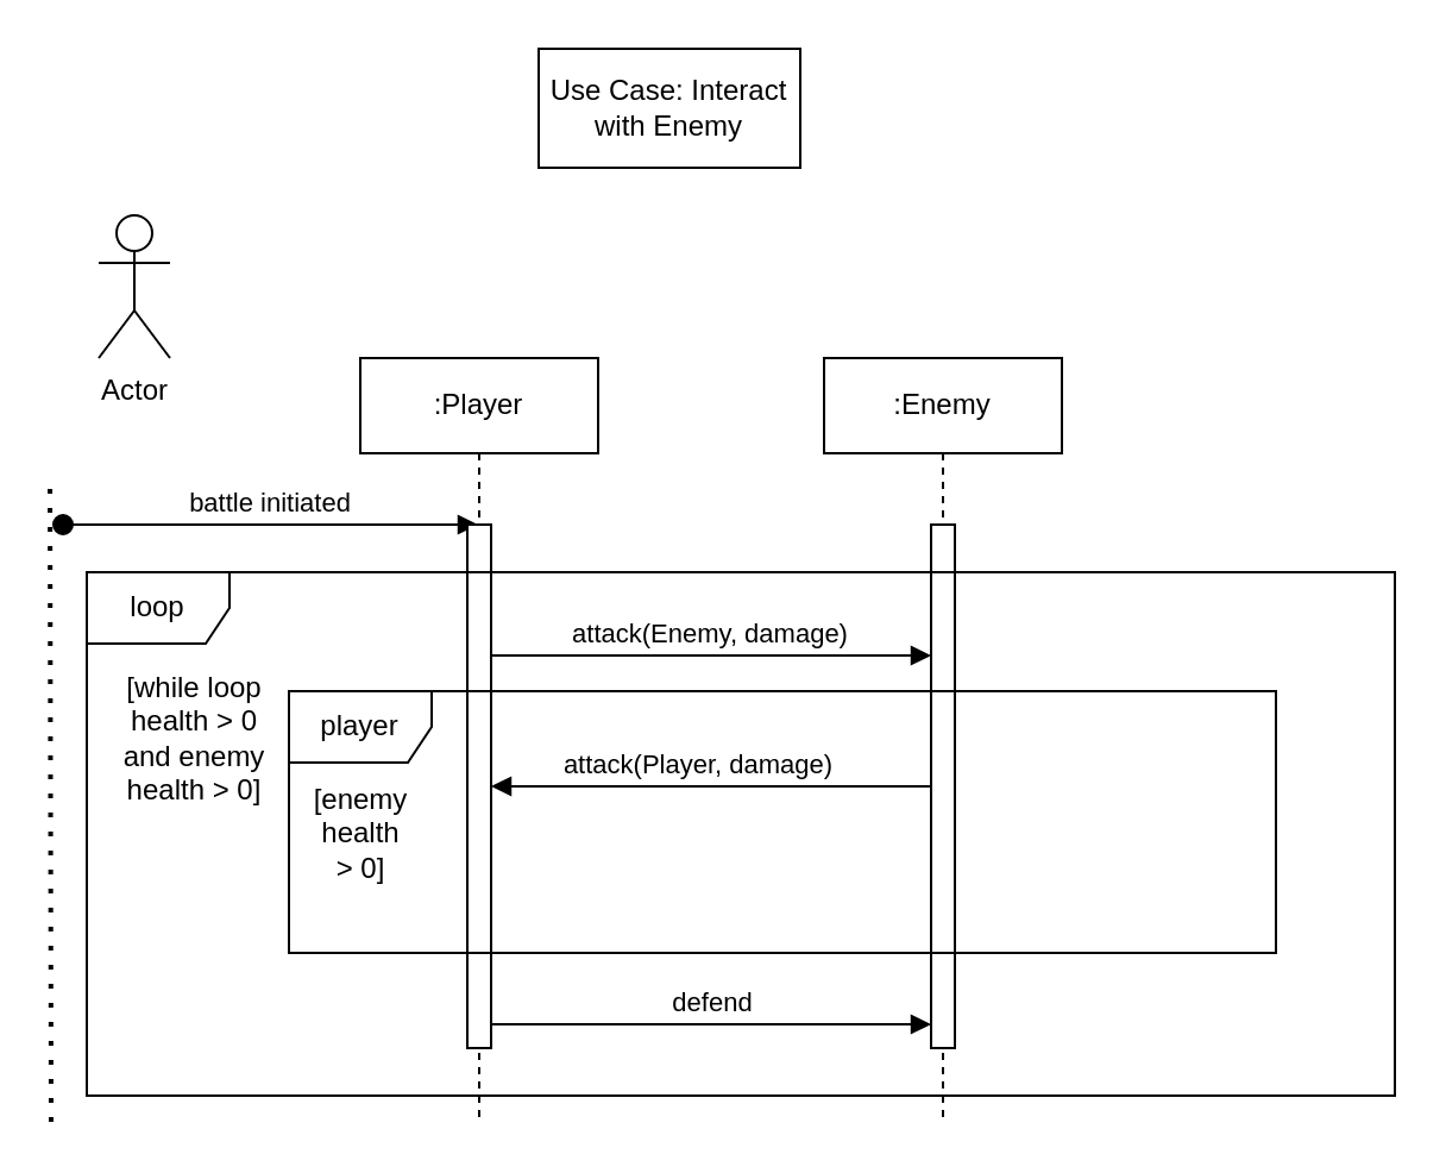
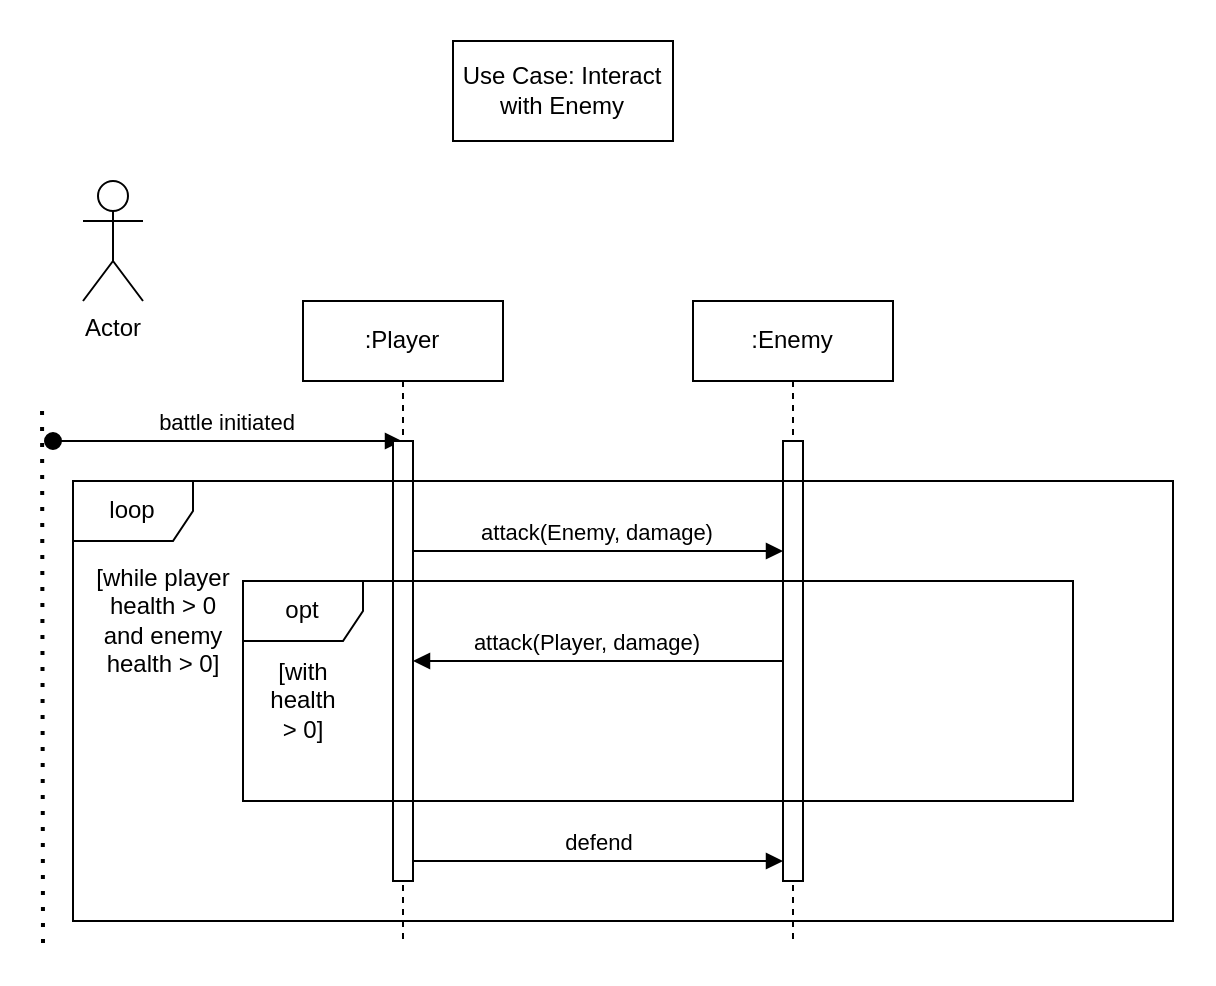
- <mxCell id="13" value="player" style="shape=umlFrame;whiteSpace=wrap;html=1;pointerEvents=0;" vertex="1" parent="1"><mxGeometry x="121" y="290" width="415" height="110" as="geometry" /></mxCell>
+ <mxCell id="13" value="opt" style="shape=umlFrame;whiteSpace=wrap;html=1;pointerEvents=0;" vertex="1" parent="1"><mxGeometry x="121" y="290" width="415" height="110" as="geometry" /></mxCell>
- <mxCell id="11" value="[while loop&lt;br&gt;health &amp;gt; 0&lt;br&gt;and enemy&lt;br&gt;health &amp;gt; 0]" style="text;html=1;align=center;verticalAlign=middle;resizable=0;points=[];autosize=1;strokeColor=none;fillColor=none;" vertex="1" parent="1"><mxGeometry x="36" y="275" width="90" height="70" as="geometry" /></mxCell>
+ <mxCell id="11" value="[while player&lt;br&gt;health &amp;gt; 0&lt;br&gt;and enemy&lt;br&gt;health &amp;gt; 0]" style="text;html=1;align=center;verticalAlign=middle;resizable=0;points=[];autosize=1;strokeColor=none;fillColor=none;" vertex="1" parent="1"><mxGeometry x="36" y="275" width="90" height="70" as="geometry" /></mxCell>
- <mxCell id="14" value="[enemy&lt;br&gt;health&lt;br&gt;&amp;gt; 0]" style="text;html=1;align=center;verticalAlign=middle;resizable=0;points=[];autosize=1;strokeColor=none;fillColor=none;" vertex="1" parent="1"><mxGeometry x="121" y="320" width="60" height="60" as="geometry" /></mxCell>
+ <mxCell id="14" value="[with&lt;br&gt;health&lt;br&gt;&amp;gt; 0]" style="text;html=1;align=center;verticalAlign=middle;resizable=0;points=[];autosize=1;strokeColor=none;fillColor=none;" vertex="1" parent="1"><mxGeometry x="121" y="320" width="60" height="60" as="geometry" /></mxCell>
